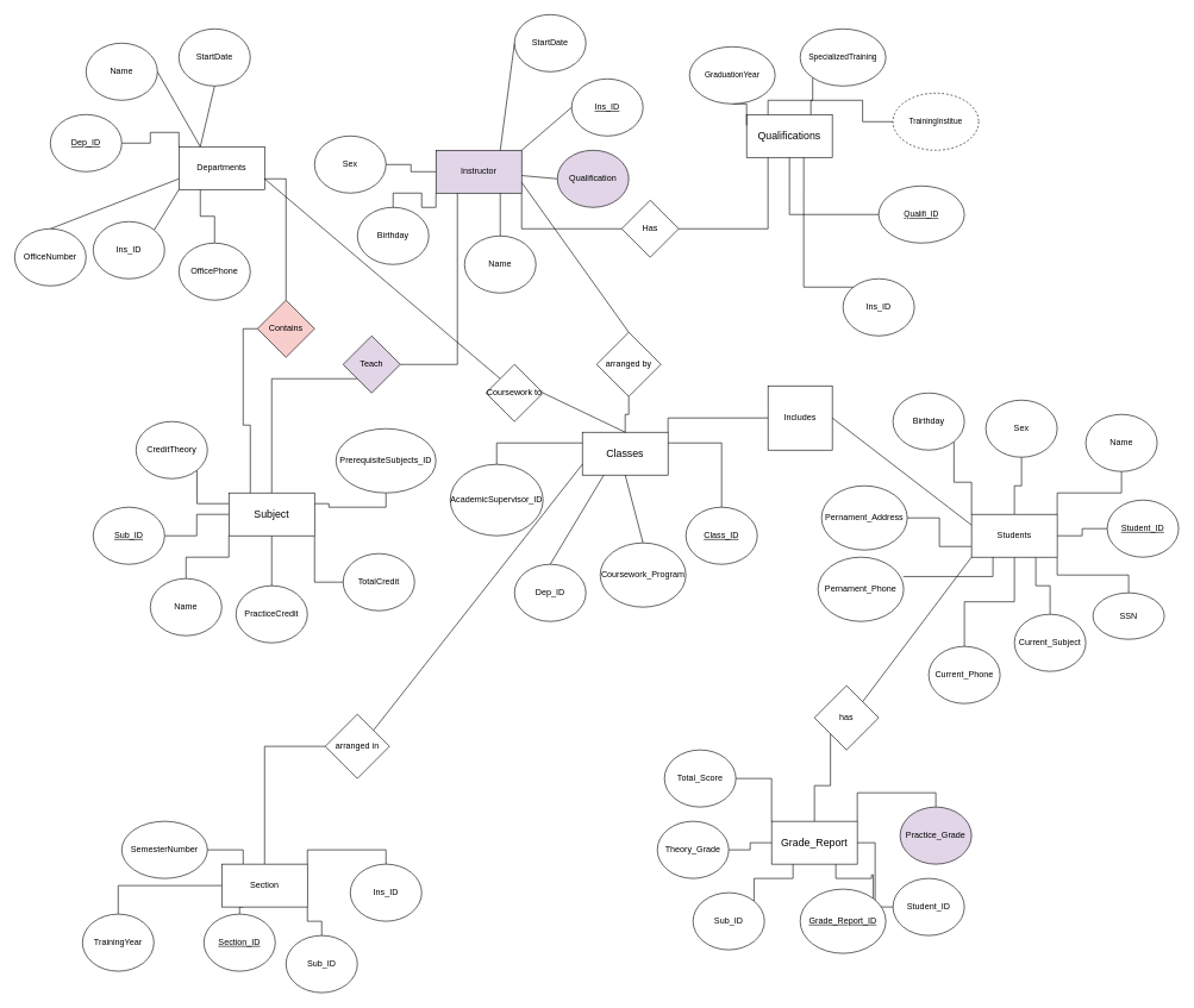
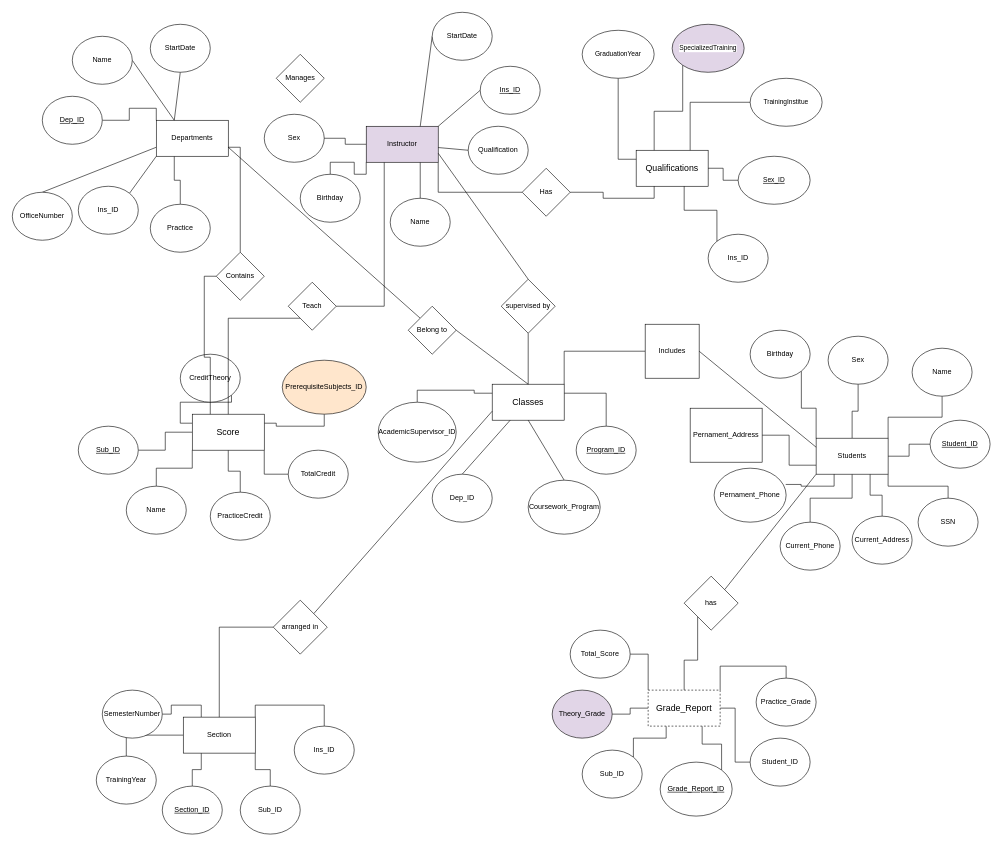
- <mxCell id="36" value="SpecializedTraining" style="ellipse;whiteSpace=wrap;html=1;fontFamily=Helvetica;fontSize=11;fontColor=default;labelBackgroundColor=default;" vertex="1" parent="1"><mxGeometry x="1120" y="40" width="120" height="80" as="geometry" /></mxCell>
+ <mxCell id="36" value="SpecializedTraining" style="ellipse;whiteSpace=wrap;html=1;fontFamily=Helvetica;fontSize=11;fontColor=default;labelBackgroundColor=default;fillColor=#e1d5e7;" vertex="1" parent="1"><mxGeometry x="1120" y="40" width="120" height="80" as="geometry" /></mxCell>
- <mxCell id="40" value="GraduationYear" style="ellipse;whiteSpace=wrap;html=1;fontFamily=Helvetica;fontSize=11;fontColor=default;labelBackgroundColor=default;" vertex="1" parent="1"><mxGeometry x="965" y="65" width="120" height="80" as="geometry" /></mxCell>
+ <mxCell id="40" value="GraduationYear" style="ellipse;whiteSpace=wrap;html=1;fontFamily=Helvetica;fontSize=11;fontColor=default;labelBackgroundColor=default;" vertex="1" parent="1"><mxGeometry x="970" y="50" width="120" height="80" as="geometry" /></mxCell>
+ <mxCell id="12" value="Manages" style="rhombus;whiteSpace=wrap;html=1;" vertex="1" parent="1"><mxGeometry x="460" y="90" width="80" height="80" as="geometry" /></mxCell>
- <mxCell id="38" value="TrainingInstitue" style="ellipse;whiteSpace=wrap;html=1;fontFamily=Helvetica;fontSize=11;fontColor=default;labelBackgroundColor=default;dashed=1;" vertex="1" parent="1"><mxGeometry x="1250" y="130" width="120" height="80" as="geometry" /></mxCell>
+ <mxCell id="38" value="TrainingInstitue" style="ellipse;whiteSpace=wrap;html=1;fontFamily=Helvetica;fontSize=11;fontColor=default;labelBackgroundColor=default;" vertex="1" parent="1"><mxGeometry x="1250" y="130" width="120" height="80" as="geometry" /></mxCell>
- <mxCell id="24" value="&lt;span id=&quot;docs-internal-guid-3f4176cd-7fff-1d77-9f5c-07f159ecbebb&quot;&gt;&lt;span style=&quot;font-size: 11pt; color: rgb(0, 0, 0); background-color: transparent; font-variant-numeric: normal; font-variant-east-asian: normal; font-variant-alternates: normal; font-variant-position: normal; font-variant-emoji: normal; vertical-align: baseline; white-space-collapse: preserve;&quot;&gt;&lt;font face=&quot;Helvetica&quot;&gt;Qualifications&lt;/font&gt;&lt;/span&gt;&lt;/span&gt;" style="rounded=0;whiteSpace=wrap;html=1;" vertex="1" parent="1"><mxGeometry x="1045" y="160" width="120" height="60" as="geometry" /></mxCell>
+ <mxCell id="24" value="&lt;span id=&quot;docs-internal-guid-3f4176cd-7fff-1d77-9f5c-07f159ecbebb&quot;&gt;&lt;span style=&quot;font-size: 11pt; color: rgb(0, 0, 0); background-color: transparent; font-variant-numeric: normal; font-variant-east-asian: normal; font-variant-alternates: normal; font-variant-position: normal; font-variant-emoji: normal; vertical-align: baseline; white-space-collapse: preserve;&quot;&gt;&lt;font face=&quot;Helvetica&quot;&gt;Qualifications&lt;/font&gt;&lt;/span&gt;&lt;/span&gt;" style="rounded=0;whiteSpace=wrap;html=1;" vertex="1" parent="1"><mxGeometry x="1060" y="250" width="120" height="60" as="geometry" /></mxCell>
- <mxCell id="7" value="Departments" style="rounded=0;whiteSpace=wrap;html=1;" parent="1" vertex="1"><mxGeometry x="250" y="205" width="120" height="60" as="geometry" /></mxCell>
+ <mxCell id="7" value="Departments" style="rounded=0;whiteSpace=wrap;html=1;" parent="1" vertex="1"><mxGeometry x="260" y="200" width="120" height="60" as="geometry" /></mxCell>
- <mxCell id="126" value="Qualification" style="ellipse;whiteSpace=wrap;html=1;fillColor=#e1d5e7;" vertex="1" parent="1"><mxGeometry x="780" y="210" width="100" height="80" as="geometry" /></mxCell>
+ <mxCell id="126" value="Qualification" style="ellipse;whiteSpace=wrap;html=1;" vertex="1" parent="1"><mxGeometry x="780" y="210" width="100" height="80" as="geometry" /></mxCell>
- <mxCell id="34" value="&lt;u&gt;Qualifi_ID&lt;/u&gt;" style="ellipse;whiteSpace=wrap;html=1;fontFamily=Helvetica;fontSize=11;fontColor=default;labelBackgroundColor=default;" vertex="1" parent="1"><mxGeometry x="1230" y="260" width="120" height="80" as="geometry" /></mxCell>
+ <mxCell id="34" value="&lt;u&gt;Sex_ID&lt;/u&gt;" style="ellipse;whiteSpace=wrap;html=1;fontFamily=Helvetica;fontSize=11;fontColor=default;labelBackgroundColor=default;" vertex="1" parent="1"><mxGeometry x="1230" y="260" width="120" height="80" as="geometry" /></mxCell>
- <mxCell id="11" value="OfficePhone" style="ellipse;whiteSpace=wrap;html=1;" vertex="1" parent="1"><mxGeometry x="250" y="340" width="100" height="80" as="geometry" /></mxCell>
+ <mxCell id="11" value="Practice" style="ellipse;whiteSpace=wrap;html=1;" vertex="1" parent="1"><mxGeometry x="250" y="340" width="100" height="80" as="geometry" /></mxCell>
- <mxCell id="94" value="Contains" style="rhombus;whiteSpace=wrap;html=1;fillColor=#f8cecc;" vertex="1" parent="1"><mxGeometry x="360" y="420" width="80" height="80" as="geometry" /></mxCell>
+ <mxCell id="94" value="Contains" style="rhombus;whiteSpace=wrap;html=1;" vertex="1" parent="1"><mxGeometry x="360" y="420" width="80" height="80" as="geometry" /></mxCell>
- <mxCell id="59" value="Teach" style="rhombus;whiteSpace=wrap;html=1;fillColor=#e1d5e7;" vertex="1" parent="1"><mxGeometry x="480" y="470" width="80" height="80" as="geometry" /></mxCell>
+ <mxCell id="59" value="Teach" style="rhombus;whiteSpace=wrap;html=1;" vertex="1" parent="1"><mxGeometry x="480" y="470" width="80" height="80" as="geometry" /></mxCell>
- <mxCell id="67" value="arranged by" style="rhombus;whiteSpace=wrap;html=1;" vertex="1" parent="1"><mxGeometry x="835" y="465" width="90" height="90" as="geometry" /></mxCell>
+ <mxCell id="67" value="supervised by" style="rhombus;whiteSpace=wrap;html=1;" vertex="1" parent="1"><mxGeometry x="835" y="465" width="90" height="90" as="geometry" /></mxCell>
- <mxCell id="97" value="Coursework to" style="rhombus;whiteSpace=wrap;html=1;" vertex="1" parent="1"><mxGeometry x="680" y="510" width="80" height="80" as="geometry" /></mxCell>
+ <mxCell id="97" value="Belong to" style="rhombus;whiteSpace=wrap;html=1;" vertex="1" parent="1"><mxGeometry x="680" y="510" width="80" height="80" as="geometry" /></mxCell>
- <mxCell id="55" value="CreditTheory" style="ellipse;whiteSpace=wrap;html=1;" vertex="1" parent="1"><mxGeometry x="190" y="590" width="100" height="80" as="geometry" /></mxCell>
+ <mxCell id="55" value="CreditTheory" style="ellipse;whiteSpace=wrap;html=1;" vertex="1" parent="1"><mxGeometry x="300" y="590" width="100" height="80" as="geometry" /></mxCell>
- <mxCell id="61" value="&lt;span id=&quot;docs-internal-guid-3f4176cd-7fff-1d77-9f5c-07f159ecbebb&quot;&gt;&lt;span style=&quot;font-size: 11pt; color: rgb(0, 0, 0); background-color: transparent; font-variant-numeric: normal; font-variant-east-asian: normal; font-variant-alternates: normal; font-variant-position: normal; font-variant-emoji: normal; vertical-align: baseline; white-space-collapse: preserve;&quot;&gt;&lt;font face=&quot;Helvetica&quot;&gt;Classes&lt;/font&gt;&lt;/span&gt;&lt;/span&gt;" style="rounded=0;whiteSpace=wrap;html=1;" vertex="1" parent="1"><mxGeometry x="815" y="605" width="120" height="60" as="geometry" /></mxCell>
+ <mxCell id="61" value="&lt;span id=&quot;docs-internal-guid-3f4176cd-7fff-1d77-9f5c-07f159ecbebb&quot;&gt;&lt;span style=&quot;font-size: 11pt; color: rgb(0, 0, 0); background-color: transparent; font-variant-numeric: normal; font-variant-east-asian: normal; font-variant-alternates: normal; font-variant-position: normal; font-variant-emoji: normal; vertical-align: baseline; white-space-collapse: preserve;&quot;&gt;&lt;font face=&quot;Helvetica&quot;&gt;Classes&lt;/font&gt;&lt;/span&gt;&lt;/span&gt;" style="rounded=0;whiteSpace=wrap;html=1;" vertex="1" parent="1"><mxGeometry x="820" y="640" width="120" height="60" as="geometry" /></mxCell>
- <mxCell id="57" value="PrerequisiteSubjects_ID" style="ellipse;whiteSpace=wrap;html=1;" vertex="1" parent="1"><mxGeometry x="470" y="600" width="140" height="90" as="geometry" /></mxCell>
+ <mxCell id="57" value="PrerequisiteSubjects_ID" style="ellipse;whiteSpace=wrap;html=1;fillColor=#ffe6cc;" vertex="1" parent="1"><mxGeometry x="470" y="600" width="140" height="90" as="geometry" /></mxCell>
- <mxCell id="91" value="AcademicSupervisor_ID" style="ellipse;whiteSpace=wrap;html=1;" vertex="1" parent="1"><mxGeometry x="630" y="650" width="130" height="100" as="geometry" /></mxCell>
+ <mxCell id="91" value="AcademicSupervisor_ID" style="ellipse;whiteSpace=wrap;html=1;" vertex="1" parent="1"><mxGeometry x="630" y="670" width="130" height="100" as="geometry" /></mxCell>
- <mxCell id="51" value="&lt;span id=&quot;docs-internal-guid-3f4176cd-7fff-1d77-9f5c-07f159ecbebb&quot;&gt;&lt;span style=&quot;font-size: 11pt; color: rgb(0, 0, 0); background-color: transparent; font-variant-numeric: normal; font-variant-east-asian: normal; font-variant-alternates: normal; font-variant-position: normal; font-variant-emoji: normal; vertical-align: baseline; white-space-collapse: preserve;&quot;&gt;&lt;font face=&quot;Helvetica&quot;&gt;Subject&lt;/font&gt;&lt;/span&gt;&lt;/span&gt;" style="rounded=0;whiteSpace=wrap;html=1;" vertex="1" parent="1"><mxGeometry x="320" y="690" width="120" height="60" as="geometry" /></mxCell>
+ <mxCell id="51" value="&lt;span id=&quot;docs-internal-guid-3f4176cd-7fff-1d77-9f5c-07f159ecbebb&quot;&gt;&lt;span style=&quot;font-size: 11pt; color: rgb(0, 0, 0); background-color: transparent; font-variant-numeric: normal; font-variant-east-asian: normal; font-variant-alternates: normal; font-variant-position: normal; font-variant-emoji: normal; vertical-align: baseline; white-space-collapse: preserve;&quot;&gt;&lt;font face=&quot;Helvetica&quot;&gt;Score&lt;/font&gt;&lt;/span&gt;&lt;/span&gt;" style="rounded=0;whiteSpace=wrap;html=1;" vertex="1" parent="1"><mxGeometry x="320" y="690" width="120" height="60" as="geometry" /></mxCell>
- <mxCell id="82" value="Pernament_Address" style="ellipse;whiteSpace=wrap;html=1;" vertex="1" parent="1"><mxGeometry x="1150" y="680" width="120" height="90" as="geometry" /></mxCell>
+ <mxCell id="82" value="Pernament_Address" style="whiteSpace=wrap;html=1;rounded=0;" vertex="1" parent="1"><mxGeometry x="1150" y="680" width="120" height="90" as="geometry" /></mxCell>
- <mxCell id="62" value="&lt;u&gt;Class_ID&lt;/u&gt;" style="ellipse;whiteSpace=wrap;html=1;" vertex="1" parent="1"><mxGeometry x="960" y="710" width="100" height="80" as="geometry" /></mxCell>
+ <mxCell id="62" value="&lt;u&gt;Program_ID&lt;/u&gt;" style="ellipse;whiteSpace=wrap;html=1;" vertex="1" parent="1"><mxGeometry x="960" y="710" width="100" height="80" as="geometry" /></mxCell>
- <mxCell id="76" value="Students" style="rounded=0;whiteSpace=wrap;html=1;" vertex="1" parent="1"><mxGeometry x="1360" y="720" width="120" height="60" as="geometry" /></mxCell>
+ <mxCell id="76" value="Students" style="rounded=0;whiteSpace=wrap;html=1;" vertex="1" parent="1"><mxGeometry x="1360" y="730" width="120" height="60" as="geometry" /></mxCell>
- <mxCell id="64" value="Coursework_Program" style="ellipse;whiteSpace=wrap;html=1;" vertex="1" parent="1"><mxGeometry x="840" y="760" width="120" height="90" as="geometry" /></mxCell>
+ <mxCell id="64" value="Coursework_Program" style="ellipse;whiteSpace=wrap;html=1;" vertex="1" parent="1"><mxGeometry x="880" y="800" width="120" height="90" as="geometry" /></mxCell>
- <mxCell id="54" value="TotalCredit" style="ellipse;whiteSpace=wrap;html=1;" vertex="1" parent="1"><mxGeometry x="480" y="775" width="100" height="80" as="geometry" /></mxCell>
+ <mxCell id="54" value="TotalCredit" style="ellipse;whiteSpace=wrap;html=1;" vertex="1" parent="1"><mxGeometry x="480" y="750" width="100" height="80" as="geometry" /></mxCell>
- <mxCell id="83" value="Pernament_Phone" style="ellipse;whiteSpace=wrap;html=1;" vertex="1" parent="1"><mxGeometry x="1145" y="780" width="120" height="90" as="geometry" /></mxCell>
+ <mxCell id="83" value="Pernament_Phone" style="ellipse;whiteSpace=wrap;html=1;" vertex="1" parent="1"><mxGeometry x="1190" y="780" width="120" height="90" as="geometry" /></mxCell>
- <mxCell id="56" value="PracticeCredit" style="ellipse;whiteSpace=wrap;html=1;" vertex="1" parent="1"><mxGeometry x="330" y="820" width="100" height="80" as="geometry" /></mxCell>
+ <mxCell id="56" value="PracticeCredit" style="ellipse;whiteSpace=wrap;html=1;" vertex="1" parent="1"><mxGeometry x="350" y="820" width="100" height="80" as="geometry" /></mxCell>
- <mxCell id="79" value="SSN" style="ellipse;whiteSpace=wrap;html=1;" vertex="1" parent="1"><mxGeometry x="1530" y="830" width="100" height="65" as="geometry" /></mxCell>
+ <mxCell id="79" value="SSN" style="ellipse;whiteSpace=wrap;html=1;" vertex="1" parent="1"><mxGeometry x="1530" y="830" width="100" height="80" as="geometry" /></mxCell>
- <mxCell id="80" value="Current_Subject" style="ellipse;whiteSpace=wrap;html=1;" vertex="1" parent="1"><mxGeometry x="1420" y="860" width="100" height="80" as="geometry" /></mxCell>
+ <mxCell id="80" value="Current_Address" style="ellipse;whiteSpace=wrap;html=1;" vertex="1" parent="1"><mxGeometry x="1420" y="860" width="100" height="80" as="geometry" /></mxCell>
- <mxCell id="81" value="Current_Phone" style="ellipse;whiteSpace=wrap;html=1;" vertex="1" parent="1"><mxGeometry x="1300" y="905" width="100" height="80" as="geometry" /></mxCell>
+ <mxCell id="81" value="Current_Phone" style="ellipse;whiteSpace=wrap;html=1;" vertex="1" parent="1"><mxGeometry x="1300" y="870" width="100" height="80" as="geometry" /></mxCell>
- <mxCell id="116" value="Total_Score" style="ellipse;whiteSpace=wrap;html=1;" vertex="1" parent="1"><mxGeometry x="930" y="1050" width="100" height="80" as="geometry" /></mxCell>
+ <mxCell id="116" value="Total_Score" style="ellipse;whiteSpace=wrap;html=1;" vertex="1" parent="1"><mxGeometry x="950" y="1050" width="100" height="80" as="geometry" /></mxCell>
- <mxCell id="114" value="Practice_Grade" style="ellipse;whiteSpace=wrap;html=1;fillColor=#e1d5e7;" vertex="1" parent="1"><mxGeometry x="1260" y="1130" width="100" height="80" as="geometry" /></mxCell>
+ <mxCell id="114" value="Practice_Grade" style="ellipse;whiteSpace=wrap;html=1;" vertex="1" parent="1"><mxGeometry x="1260" y="1130" width="100" height="80" as="geometry" /></mxCell>
- <mxCell id="109" value="&lt;span id=&quot;docs-internal-guid-3f4176cd-7fff-1d77-9f5c-07f159ecbebb&quot;&gt;&lt;span style=&quot;font-size: 11pt; color: rgb(0, 0, 0); background-color: transparent; font-variant-numeric: normal; font-variant-east-asian: normal; font-variant-alternates: normal; font-variant-position: normal; font-variant-emoji: normal; vertical-align: baseline; white-space-collapse: preserve;&quot;&gt;&lt;font face=&quot;Helvetica&quot;&gt;Grade_Report&lt;/font&gt;&lt;/span&gt;&lt;/span&gt;" style="rounded=0;whiteSpace=wrap;html=1;" vertex="1" parent="1"><mxGeometry x="1080" y="1150" width="120" height="60" as="geometry" /></mxCell>
+ <mxCell id="109" value="&lt;span id=&quot;docs-internal-guid-3f4176cd-7fff-1d77-9f5c-07f159ecbebb&quot;&gt;&lt;span style=&quot;font-size: 11pt; color: rgb(0, 0, 0); background-color: transparent; font-variant-numeric: normal; font-variant-east-asian: normal; font-variant-alternates: normal; font-variant-position: normal; font-variant-emoji: normal; vertical-align: baseline; white-space-collapse: preserve;&quot;&gt;&lt;font face=&quot;Helvetica&quot;&gt;Grade_Report&lt;/font&gt;&lt;/span&gt;&lt;/span&gt;" style="rounded=0;whiteSpace=wrap;html=1;dashed=1;" vertex="1" parent="1"><mxGeometry x="1080" y="1150" width="120" height="60" as="geometry" /></mxCell>
- <mxCell id="88" value="SemesterNumber" style="ellipse;whiteSpace=wrap;html=1;" vertex="1" parent="1"><mxGeometry x="170" y="1150" width="120" height="80" as="geometry" /></mxCell>
+ <mxCell id="88" value="SemesterNumber" style="ellipse;whiteSpace=wrap;html=1;" vertex="1" parent="1"><mxGeometry x="170" y="1150" width="100" height="80" as="geometry" /></mxCell>
- <mxCell id="113" value="Theory_Grade" style="ellipse;whiteSpace=wrap;html=1;" vertex="1" parent="1"><mxGeometry x="920" y="1150" width="100" height="80" as="geometry" /></mxCell>
+ <mxCell id="113" value="Theory_Grade" style="ellipse;whiteSpace=wrap;html=1;fillColor=#e1d5e7;" vertex="1" parent="1"><mxGeometry x="920" y="1150" width="100" height="80" as="geometry" /></mxCell>
- <mxCell id="32" value="Section" style="rounded=0;whiteSpace=wrap;html=1;" vertex="1" parent="1"><mxGeometry x="310" y="1210" width="120" height="60" as="geometry" /></mxCell>
+ <mxCell id="32" value="Section" style="rounded=0;whiteSpace=wrap;html=1;" vertex="1" parent="1"><mxGeometry x="305" y="1195" width="120" height="60" as="geometry" /></mxCell>
- <mxCell id="111" value="&lt;u&gt;Grade_Report_ID&lt;/u&gt;" style="ellipse;whiteSpace=wrap;html=1;" vertex="1" parent="1"><mxGeometry x="1120" y="1245" width="120" height="90" as="geometry" /></mxCell>
+ <mxCell id="111" value="&lt;u&gt;Grade_Report_ID&lt;/u&gt;" style="ellipse;whiteSpace=wrap;html=1;" vertex="1" parent="1"><mxGeometry x="1100" y="1270" width="120" height="90" as="geometry" /></mxCell>
- <mxCell id="89" value="TrainingYear" style="ellipse;whiteSpace=wrap;html=1;" vertex="1" parent="1"><mxGeometry x="115" y="1280" width="100" height="80" as="geometry" /></mxCell>
+ <mxCell id="89" value="TrainingYear" style="ellipse;whiteSpace=wrap;html=1;" vertex="1" parent="1"><mxGeometry x="160" y="1260" width="100" height="80" as="geometry" /></mxCell>
- <mxCell id="87" value="&lt;u&gt;Section_ID&lt;/u&gt;" style="ellipse;whiteSpace=wrap;html=1;" vertex="1" parent="1"><mxGeometry x="285" y="1280" width="100" height="80" as="geometry" /></mxCell>
+ <mxCell id="87" value="&lt;u&gt;Section_ID&lt;/u&gt;" style="ellipse;whiteSpace=wrap;html=1;" vertex="1" parent="1"><mxGeometry x="270" y="1310" width="100" height="80" as="geometry" /></mxCell>
